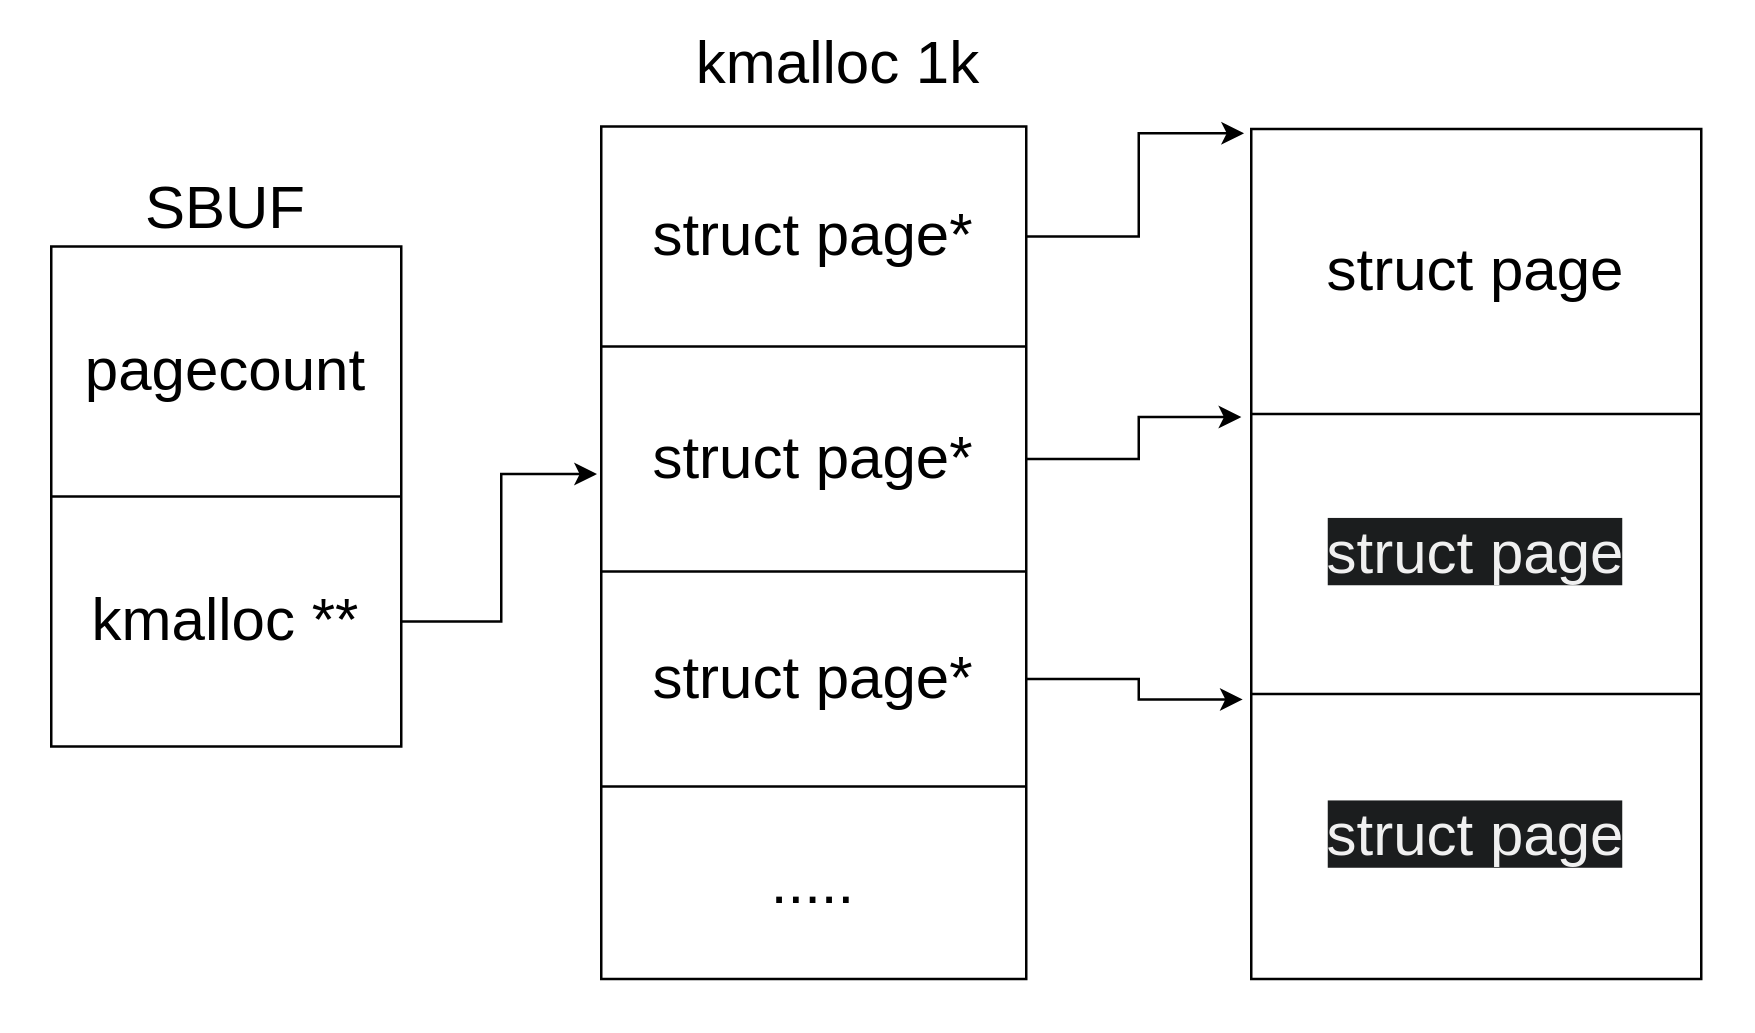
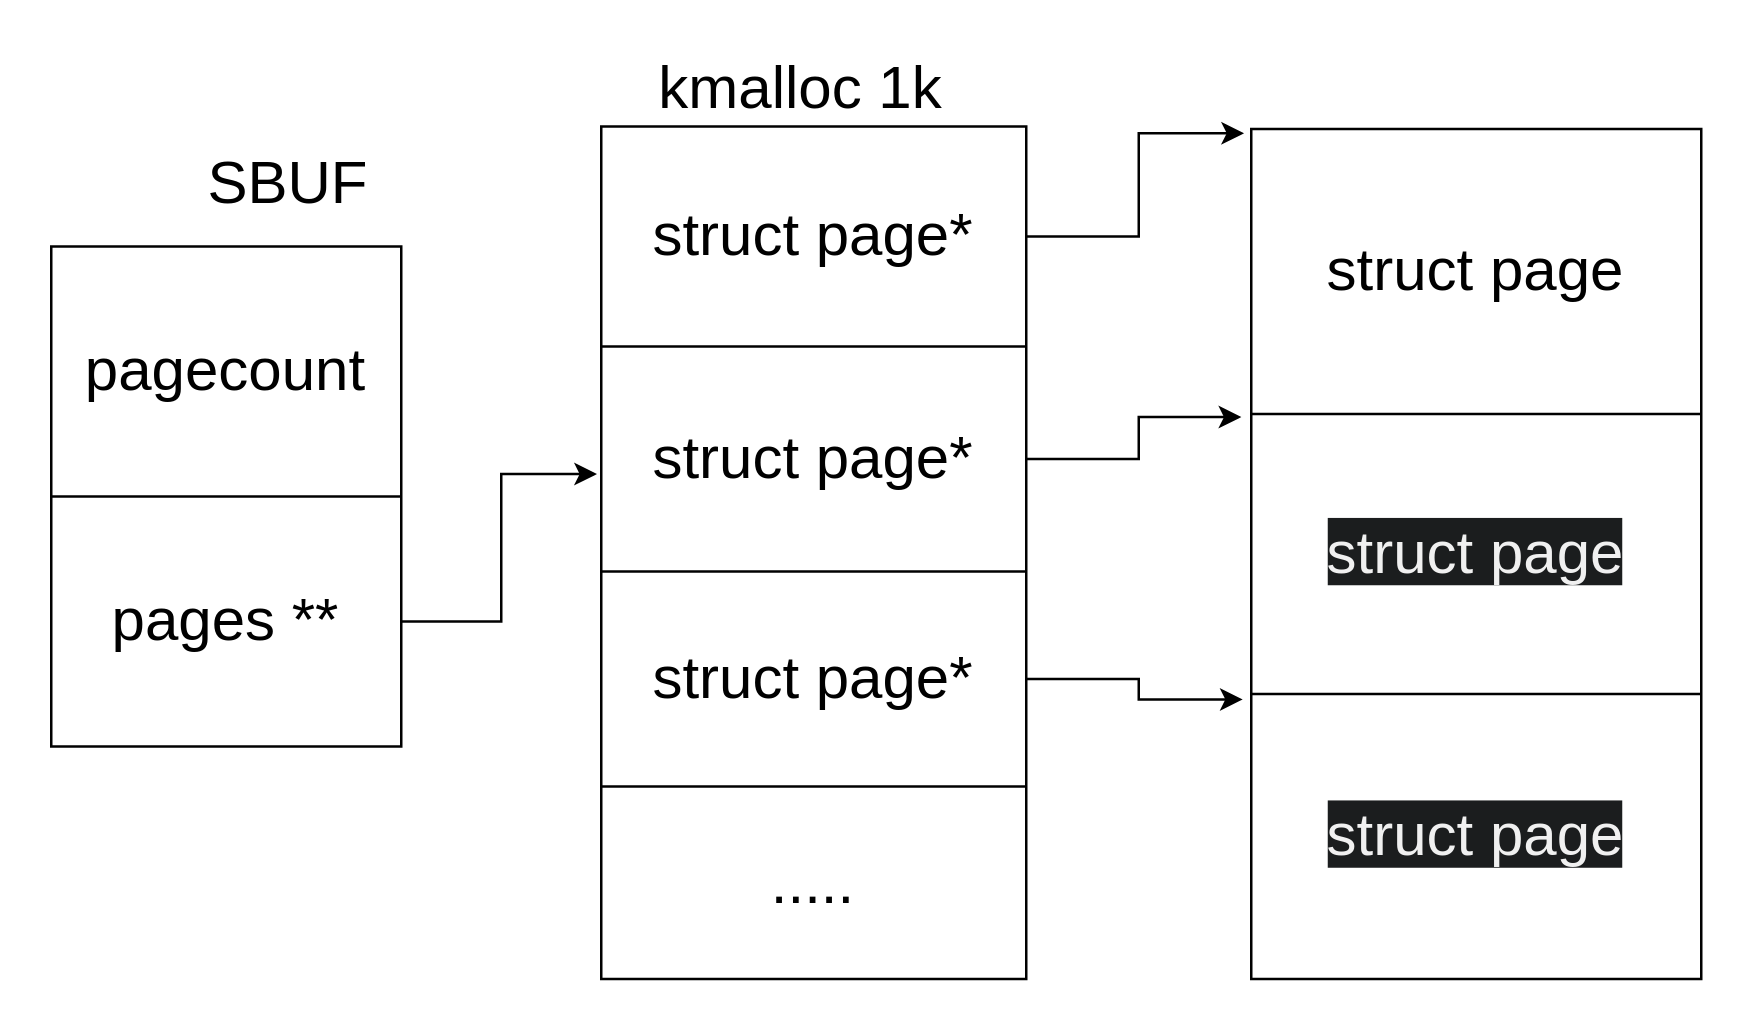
- <mxCell id="11" value="&lt;font style=&quot;font-size: 24px;&quot;&gt;kmalloc 1k&lt;/font&gt;" style="text;strokeColor=none;align=center;fillColor=none;html=1;verticalAlign=middle;whiteSpace=wrap;rounded=0;" vertex="1" parent="1"><mxGeometry x="255" y="10" width="160" height="30" as="geometry" /></mxCell>
+ <mxCell id="11" value="&lt;font style=&quot;font-size: 24px;&quot;&gt;kmalloc 1k&lt;/font&gt;" style="text;strokeColor=none;align=center;fillColor=none;html=1;verticalAlign=middle;whiteSpace=wrap;rounded=0;" vertex="1" parent="1"><mxGeometry x="240" y="20" width="160" height="30" as="geometry" /></mxCell>
- <mxCell id="17" value="&lt;font style=&quot;font-size: 24px;&quot;&gt;SBUF&lt;/font&gt;" style="text;strokeColor=none;align=center;fillColor=none;html=1;verticalAlign=middle;whiteSpace=wrap;rounded=0;" vertex="1" parent="1"><mxGeometry x="60" y="68" width="60" height="30" as="geometry" /></mxCell>
+ <mxCell id="17" value="&lt;font style=&quot;font-size: 24px;&quot;&gt;SBUF&lt;/font&gt;" style="text;strokeColor=none;align=center;fillColor=none;html=1;verticalAlign=middle;whiteSpace=wrap;rounded=0;" vertex="1" parent="1"><mxGeometry x="85" y="58" width="60" height="30" as="geometry" /></mxCell>
- <mxCell id="16" value="&lt;font style=&quot;font-size: 24px;&quot;&gt;kmalloc **&lt;/font&gt;" style="shape=partialRectangle;html=1;whiteSpace=wrap;connectable=0;strokeColor=inherit;overflow=hidden;fillColor=none;top=0;left=0;bottom=0;right=0;pointerEvents=1;" vertex="1" parent="15"><mxGeometry width="140" height="100" as="geometry"><mxRectangle width="140" height="100" as="alternateBounds" /></mxGeometry></mxCell>
+ <mxCell id="16" value="&lt;font style=&quot;font-size: 24px;&quot;&gt;pages **&lt;/font&gt;" style="shape=partialRectangle;html=1;whiteSpace=wrap;connectable=0;strokeColor=inherit;overflow=hidden;fillColor=none;top=0;left=0;bottom=0;right=0;pointerEvents=1;" vertex="1" parent="15"><mxGeometry width="140" height="100" as="geometry"><mxRectangle width="140" height="100" as="alternateBounds" /></mxGeometry></mxCell>
